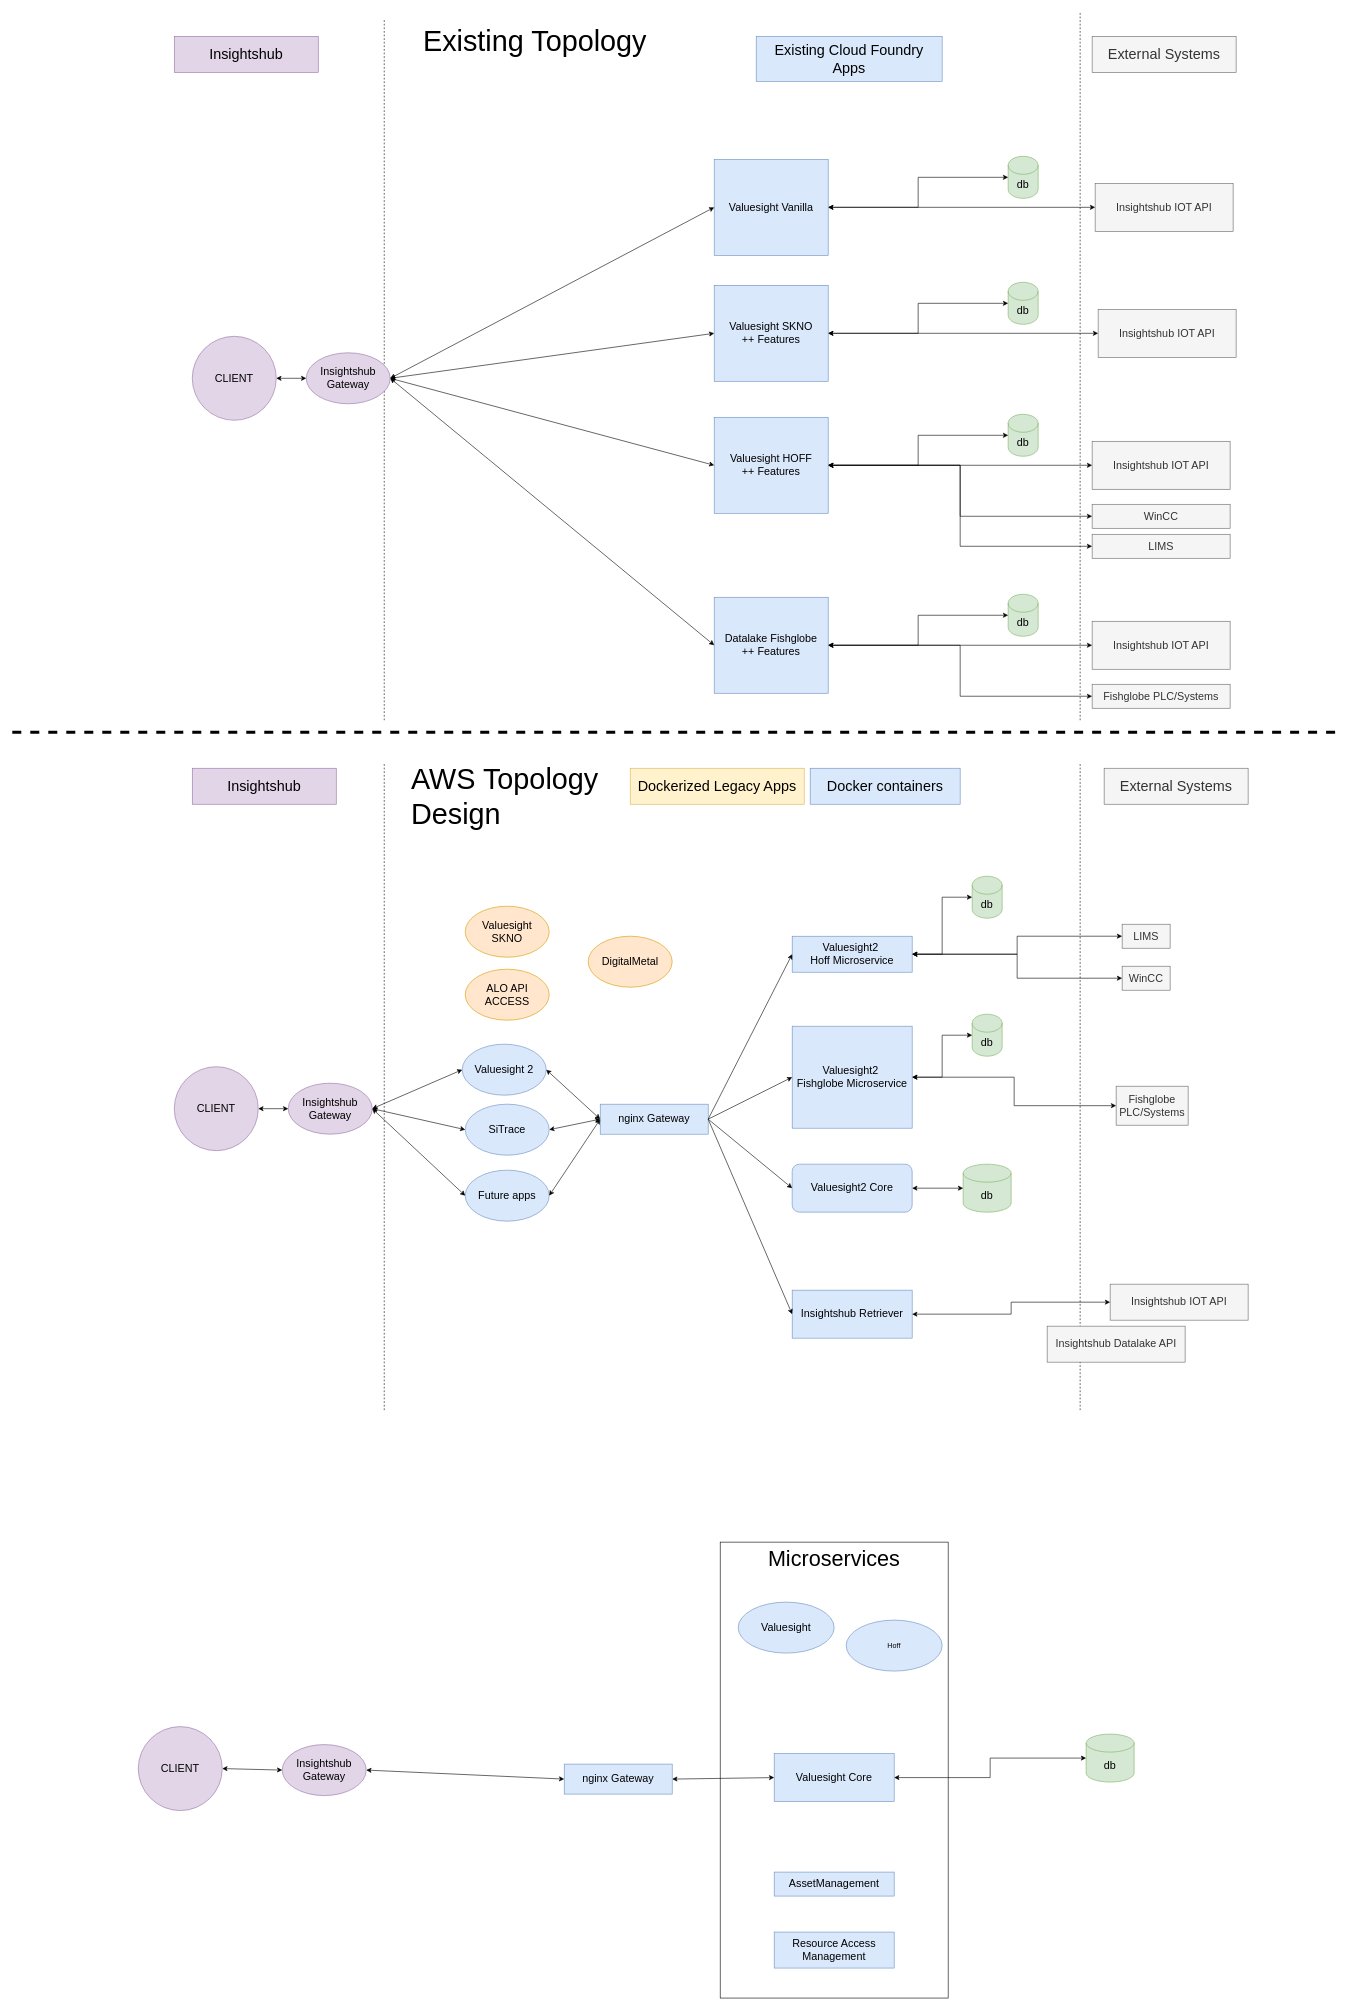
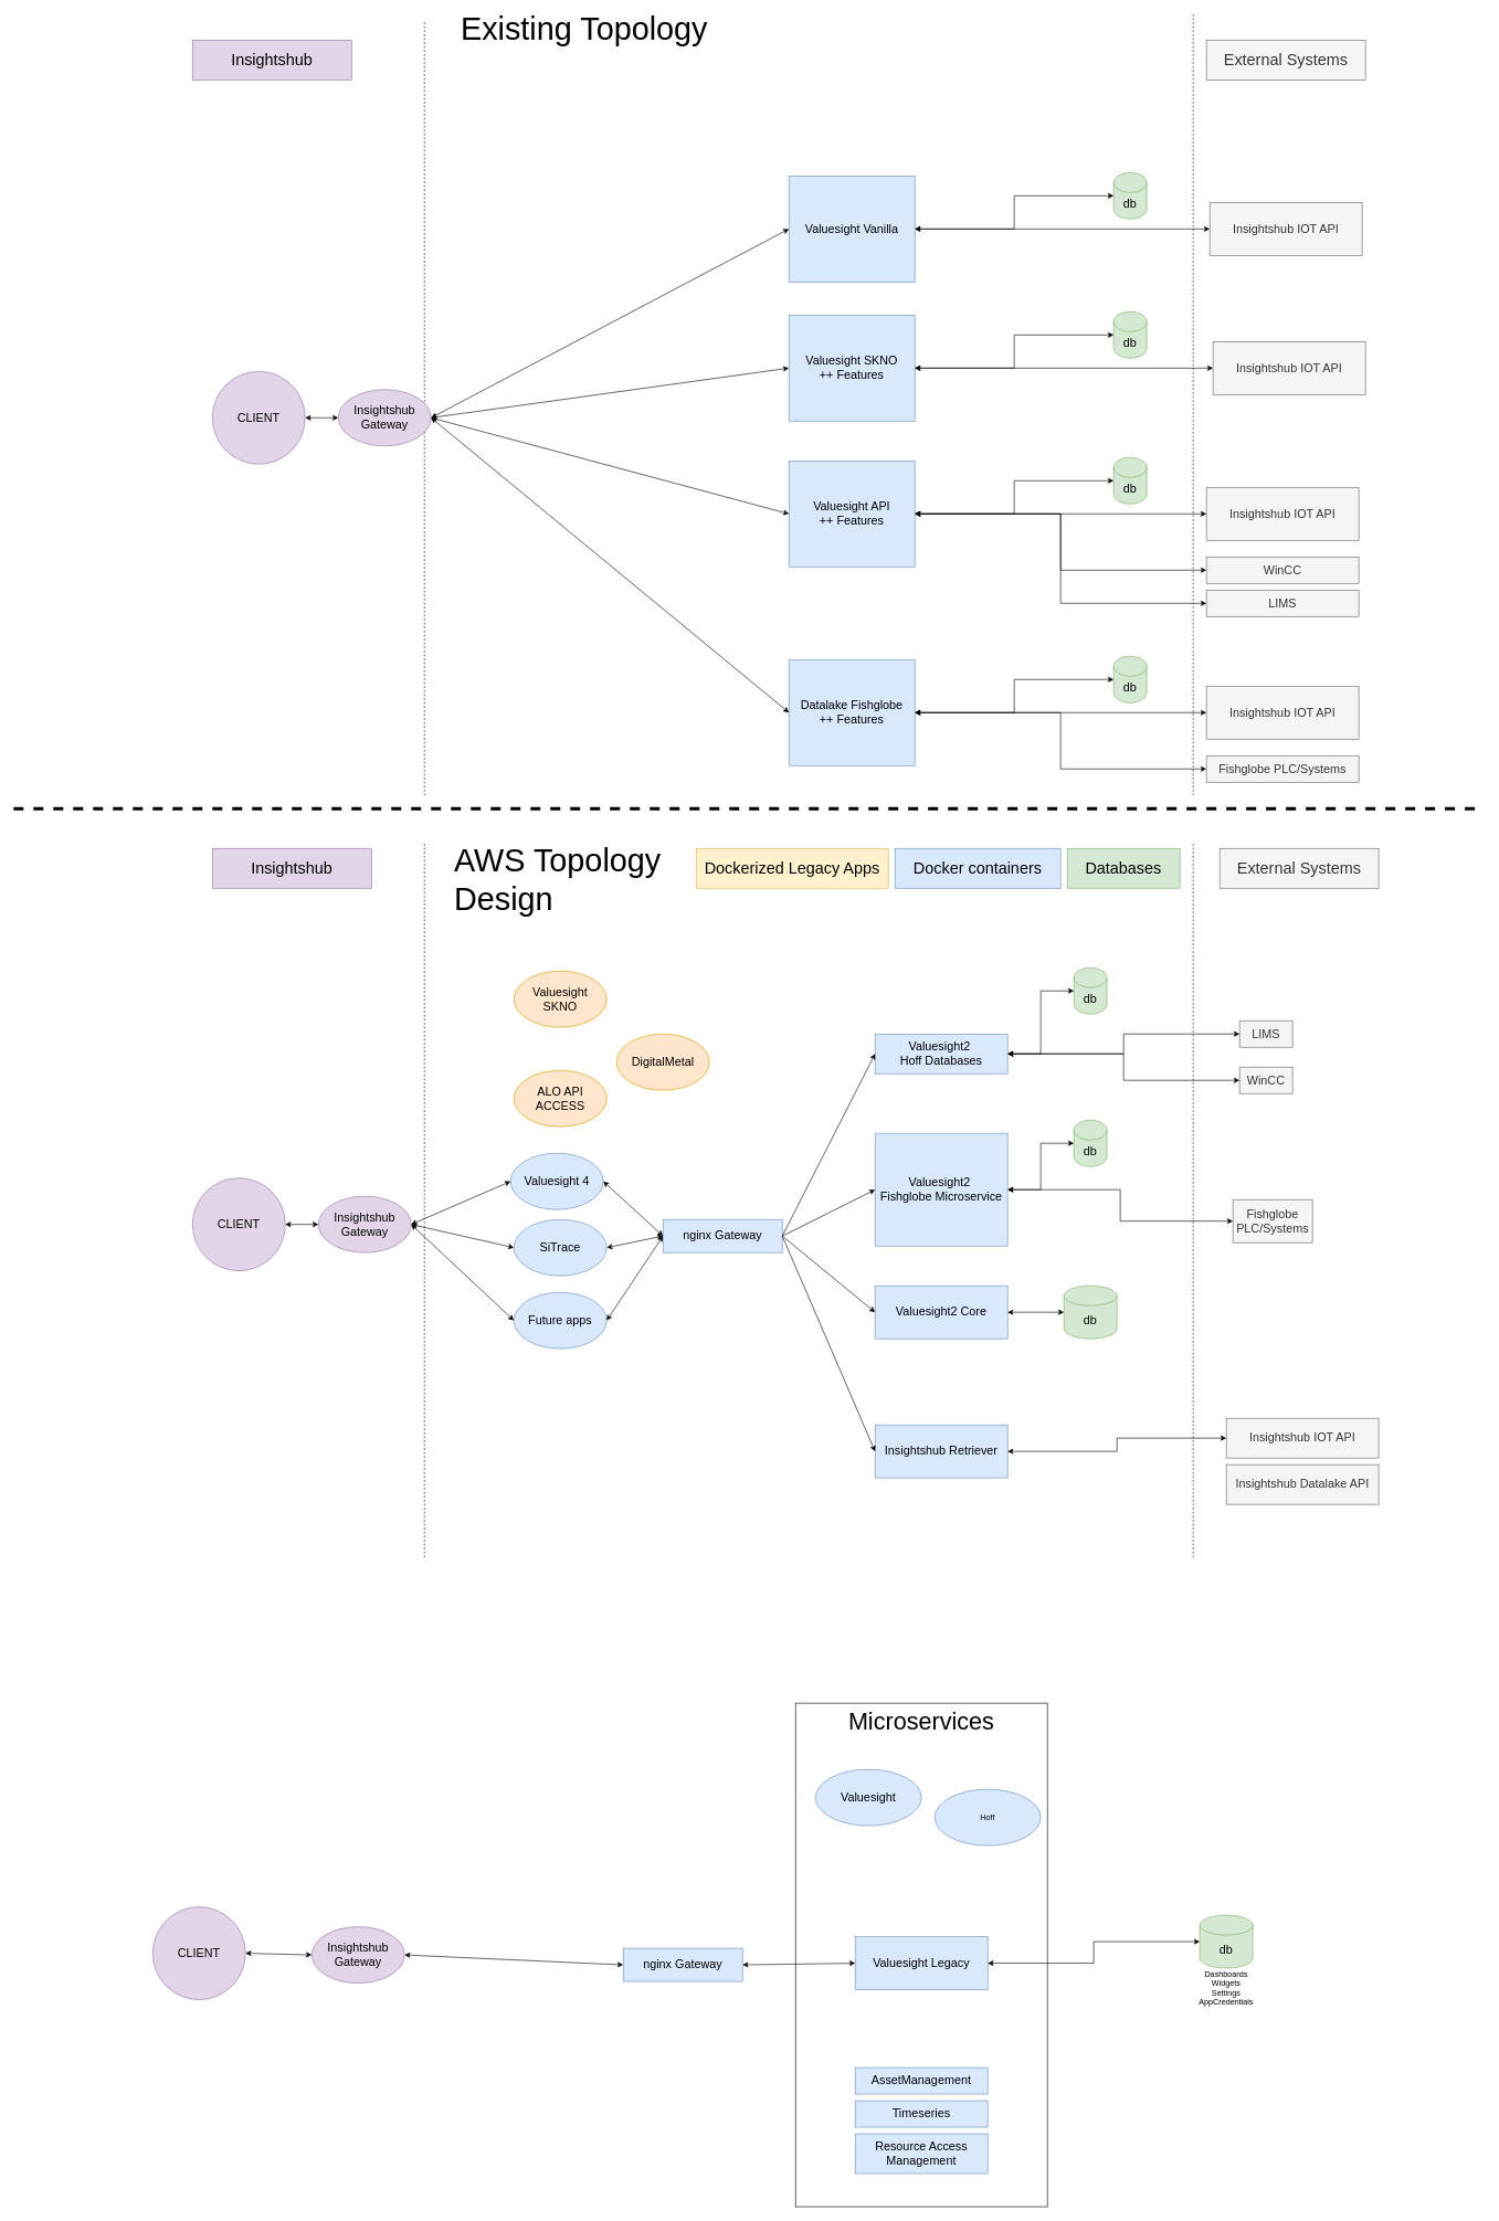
- <mxCell id="78" value="&lt;div&gt;&lt;font style=&quot;font-size: 24px;&quot;&gt;Existing Cloud Foundry Apps&lt;br&gt;&lt;/font&gt;&lt;/div&gt;" style="rounded=0;whiteSpace=wrap;html=1;fillColor=#dae8fc;strokeColor=#6c8ebf;" parent="1" vertex="1"><mxGeometry x="1260" y="60" width="310" height="75" as="geometry" /></mxCell>
- <mxCell id="46" value="&lt;div&gt;&lt;font style=&quot;font-size: 48px;&quot;&gt;Existing Topology&lt;br&gt;&lt;/font&gt;&lt;/div&gt;" style="text;html=1;spacing=5;spacingTop=-20;whiteSpace=wrap;overflow=hidden;rounded=0;" parent="1" vertex="1"><mxGeometry x="700" y="50" width="440" height="120" as="geometry" /></mxCell>
+ <mxCell id="46" value="&lt;div&gt;&lt;font style=&quot;font-size: 48px;&quot;&gt;Existing Topology&lt;br&gt;&lt;/font&gt;&lt;/div&gt;" style="text;html=1;spacing=5;spacingTop=-20;whiteSpace=wrap;overflow=hidden;rounded=0;" parent="1" vertex="1"><mxGeometry x="690" y="25" width="440" height="120" as="geometry" /></mxCell>
- <mxCell id="60" value="&lt;div&gt;&lt;font style=&quot;font-size: 18px;&quot;&gt;Valuesight HOFF&lt;/font&gt;&lt;/div&gt;&lt;div&gt;&lt;font style=&quot;font-size: 18px;&quot;&gt;++ Features&lt;br&gt;&lt;/font&gt;&lt;/div&gt;" style="rounded=0;whiteSpace=wrap;html=1;fillColor=#dae8fc;strokeColor=#6c8ebf;" parent="1" vertex="1"><mxGeometry x="1190" y="695" width="190" height="160" as="geometry" /></mxCell>
+ <mxCell id="60" value="&lt;div&gt;&lt;font style=&quot;font-size: 18px;&quot;&gt;Valuesight API&lt;/font&gt;&lt;/div&gt;&lt;div&gt;&lt;font style=&quot;font-size: 18px;&quot;&gt;++ Features&lt;br&gt;&lt;/font&gt;&lt;/div&gt;" style="rounded=0;whiteSpace=wrap;html=1;fillColor=#dae8fc;strokeColor=#6c8ebf;" parent="1" vertex="1"><mxGeometry x="1190" y="695" width="190" height="160" as="geometry" /></mxCell>
+ <mxCell id="36" value="&lt;font style=&quot;font-size: 24px;&quot;&gt;Databases&lt;font&gt;&lt;br&gt;&lt;/font&gt;&lt;/font&gt;" style="rounded=0;whiteSpace=wrap;html=1;fillColor=#d5e8d4;strokeColor=#82b366;" parent="1" vertex="1"><mxGeometry x="1610" y="1280" width="170" height="60" as="geometry" /></mxCell>
- <mxCell id="37" value="&lt;div&gt;&lt;font style=&quot;font-size: 18px;&quot;&gt;Valuesight SKNO&lt;/font&gt;&lt;br&gt;&lt;/div&gt;" style="ellipse;whiteSpace=wrap;html=1;fillColor=#ffe6cc;strokeColor=#d79b00;" parent="1" vertex="1"><mxGeometry x="775" y="1510" width="140" height="85" as="geometry" /></mxCell>
+ <mxCell id="37" value="&lt;div&gt;&lt;font style=&quot;font-size: 18px;&quot;&gt;Valuesight SKNO&lt;/font&gt;&lt;br&gt;&lt;/div&gt;" style="ellipse;whiteSpace=wrap;html=1;fillColor=#ffe6cc;strokeColor=#d79b00;" parent="1" vertex="1"><mxGeometry x="775" y="1465" width="140" height="85" as="geometry" /></mxCell>
- <mxCell id="6" value="&lt;div&gt;&lt;font style=&quot;font-size: 18px;&quot;&gt;Valuesight2&amp;nbsp;&lt;/font&gt;&lt;/div&gt;&lt;div&gt;&lt;font style=&quot;font-size: 18px;&quot;&gt;Hoff Microservice&lt;/font&gt;&lt;/div&gt;" style="rounded=0;whiteSpace=wrap;html=1;fillColor=#dae8fc;strokeColor=#6c8ebf;" parent="1" vertex="1"><mxGeometry x="1320" y="1560" width="200" height="60" as="geometry" /></mxCell>
+ <mxCell id="6" value="&lt;div&gt;&lt;font style=&quot;font-size: 18px;&quot;&gt;Valuesight2&amp;nbsp;&lt;/font&gt;&lt;/div&gt;&lt;div&gt;&lt;font style=&quot;font-size: 18px;&quot;&gt;Hoff Databases&lt;/font&gt;&lt;/div&gt;" style="rounded=0;whiteSpace=wrap;html=1;fillColor=#dae8fc;strokeColor=#6c8ebf;" parent="1" vertex="1"><mxGeometry x="1320" y="1560" width="200" height="60" as="geometry" /></mxCell>
- <mxCell id="45" value="&lt;div&gt;&lt;font style=&quot;font-size: 18px;&quot;&gt;DigitalMetal&lt;/font&gt;&lt;br&gt;&lt;/div&gt;" style="ellipse;whiteSpace=wrap;html=1;fillColor=#ffe6cc;strokeColor=#d79b00;" parent="1" vertex="1"><mxGeometry x="980" y="1560" width="140" height="85" as="geometry" /></mxCell>
+ <mxCell id="45" value="&lt;div&gt;&lt;font style=&quot;font-size: 18px;&quot;&gt;DigitalMetal&lt;/font&gt;&lt;br&gt;&lt;/div&gt;" style="ellipse;whiteSpace=wrap;html=1;fillColor=#ffe6cc;strokeColor=#d79b00;" parent="1" vertex="1"><mxGeometry x="930" y="1560" width="140" height="85" as="geometry" /></mxCell>
- <mxCell id="7" value="&lt;div&gt;&lt;font style=&quot;font-size: 18px;&quot;&gt;Valuesight 2&lt;/font&gt;&lt;/div&gt;" style="ellipse;whiteSpace=wrap;html=1;fillColor=#dae8fc;strokeColor=#6c8ebf;" parent="1" vertex="1"><mxGeometry x="770" y="1740" width="140" height="85" as="geometry" /></mxCell>
+ <mxCell id="7" value="&lt;div&gt;&lt;font style=&quot;font-size: 18px;&quot;&gt;Valuesight 4&lt;/font&gt;&lt;/div&gt;" style="ellipse;whiteSpace=wrap;html=1;fillColor=#dae8fc;strokeColor=#6c8ebf;" parent="1" vertex="1"><mxGeometry x="770" y="1740" width="140" height="85" as="geometry" /></mxCell>
- <mxCell id="5" value="&lt;font style=&quot;font-size: 18px;&quot;&gt;Valuesight2 Core&lt;br&gt;&lt;/font&gt;" style="whiteSpace=wrap;html=1;fillColor=#dae8fc;strokeColor=#6c8ebf;rounded=1;" parent="1" vertex="1"><mxGeometry x="1320" y="1940" width="200" height="80" as="geometry" /></mxCell>
+ <mxCell id="5" value="&lt;font style=&quot;font-size: 18px;&quot;&gt;Valuesight2 Core&lt;br&gt;&lt;/font&gt;" style="rounded=0;whiteSpace=wrap;html=1;fillColor=#dae8fc;strokeColor=#6c8ebf;" parent="1" vertex="1"><mxGeometry x="1320" y="1940" width="200" height="80" as="geometry" /></mxCell>
- <mxCell id="34" value="&lt;br&gt;&lt;font style=&quot;font-size: 18px;&quot;&gt;Insightshub Datalake API&lt;/font&gt;&lt;div&gt;&lt;br/&gt;&lt;/div&gt;" style="rounded=0;whiteSpace=wrap;html=1;fillColor=#f5f5f5;fontColor=#333333;strokeColor=#666666;" parent="1" vertex="1"><mxGeometry x="1745" y="2210" width="230" height="60" as="geometry" /></mxCell>
+ <mxCell id="34" value="&lt;br&gt;&lt;font style=&quot;font-size: 18px;&quot;&gt;Insightshub Datalake API&lt;/font&gt;&lt;div&gt;&lt;br/&gt;&lt;/div&gt;" style="rounded=0;whiteSpace=wrap;html=1;fillColor=#f5f5f5;fontColor=#333333;strokeColor=#666666;" parent="1" vertex="1"><mxGeometry x="1850" y="2210" width="230" height="60" as="geometry" /></mxCell>
- <mxCell id="90" value="&lt;font style=&quot;font-size: 18px;&quot;&gt;Valuesight Core&lt;br&gt;&lt;/font&gt;" style="rounded=0;whiteSpace=wrap;html=1;fillColor=#dae8fc;strokeColor=#6c8ebf;" vertex="1" parent="1"><mxGeometry x="1290" y="2922.5" width="200" height="80" as="geometry" /></mxCell>
+ <mxCell id="90" value="&lt;font style=&quot;font-size: 18px;&quot;&gt;Valuesight Legacy&lt;br&gt;&lt;/font&gt;" style="rounded=0;whiteSpace=wrap;html=1;fillColor=#dae8fc;strokeColor=#6c8ebf;" vertex="1" parent="1"><mxGeometry x="1290" y="2922.5" width="200" height="80" as="geometry" /></mxCell>
+ <mxCell id="100" value="Dashboards&lt;br&gt;Widgets&lt;br&gt;Settings&lt;br&gt;AppCredentials" style="text;html=1;align=center;verticalAlign=middle;whiteSpace=wrap;rounded=0;" vertex="1" parent="98"><mxGeometry y="80" width="100" height="60" as="geometry" /></mxCell>
+ <mxCell id="102" value="&lt;font style=&quot;font-size: 18px;&quot;&gt;Timeseries&lt;/font&gt;" style="rounded=0;whiteSpace=wrap;html=1;fillColor=#dae8fc;strokeColor=#6c8ebf;" vertex="1" parent="1"><mxGeometry x="1290" y="3170" width="200" height="40" as="geometry" /></mxCell>
